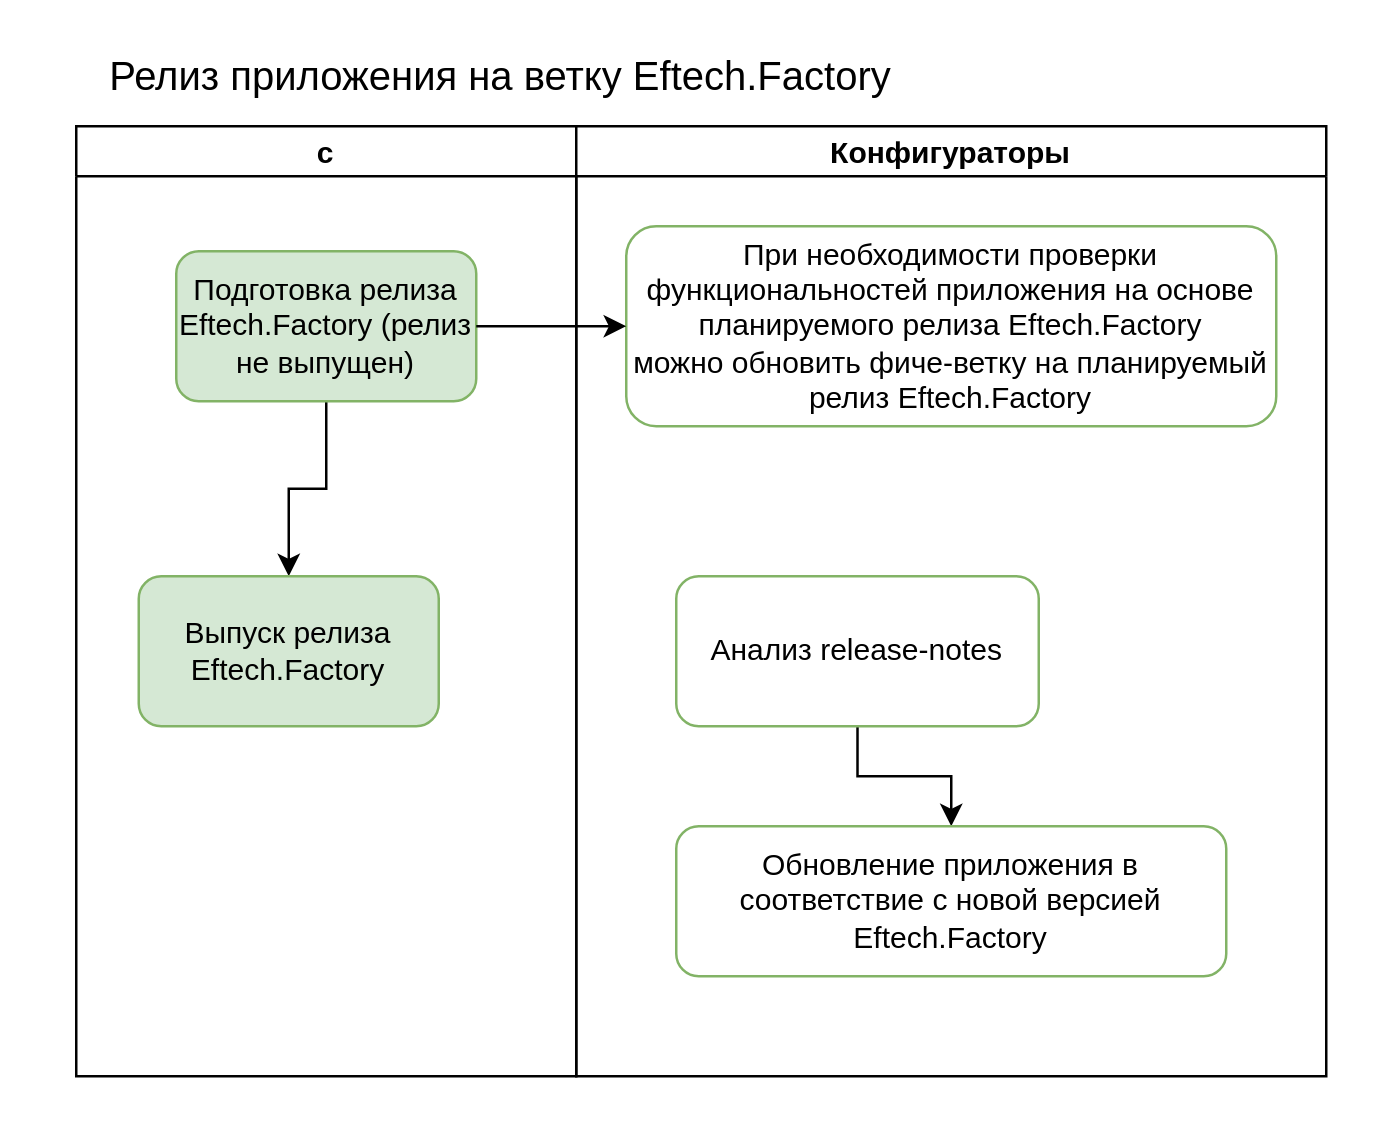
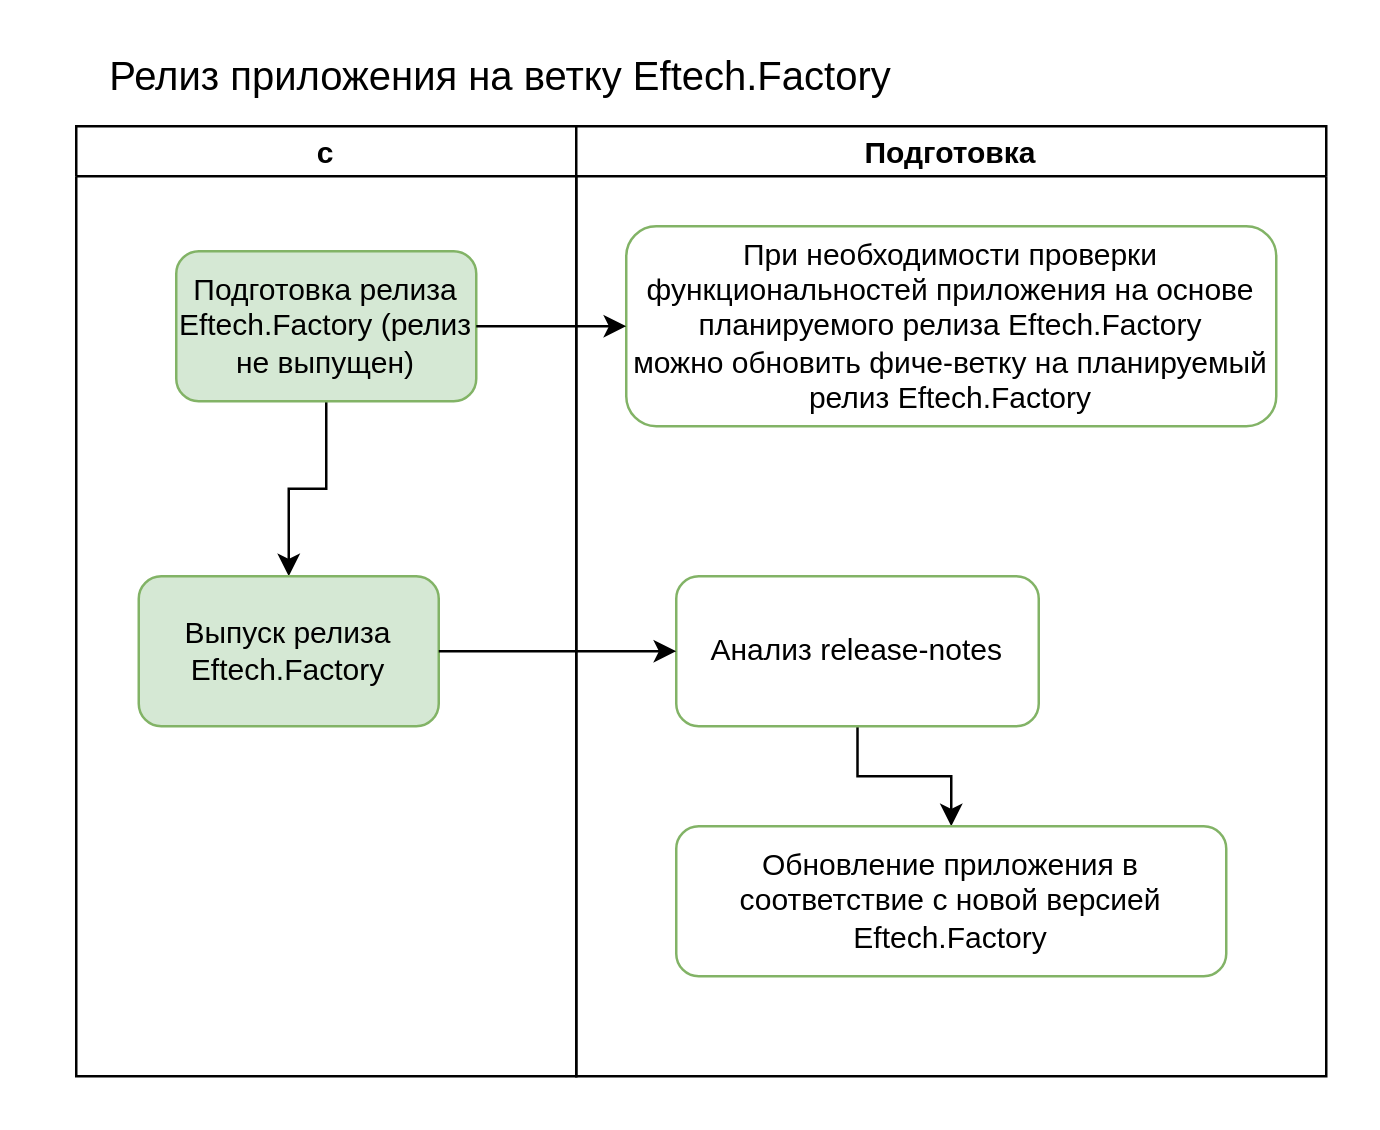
- <mxCell id="6" value="Конфигураторы" style="swimlane;startSize=20;" vertex="1" parent="1"><mxGeometry x="230" y="50" width="300" height="380" as="geometry" /></mxCell>
+ <mxCell id="6" value="Подготовка" style="swimlane;startSize=20;" vertex="1" parent="1"><mxGeometry x="230" y="50" width="300" height="380" as="geometry" /></mxCell>
+ <mxCell id="12" style="edgeStyle=orthogonalEdgeStyle;rounded=0;orthogonalLoop=1;jettySize=auto;html=1;exitX=1;exitY=0.5;exitDx=0;exitDy=0;" edge="1" parent="1" source="5" target="9"><mxGeometry relative="1" as="geometry" /></mxCell>
